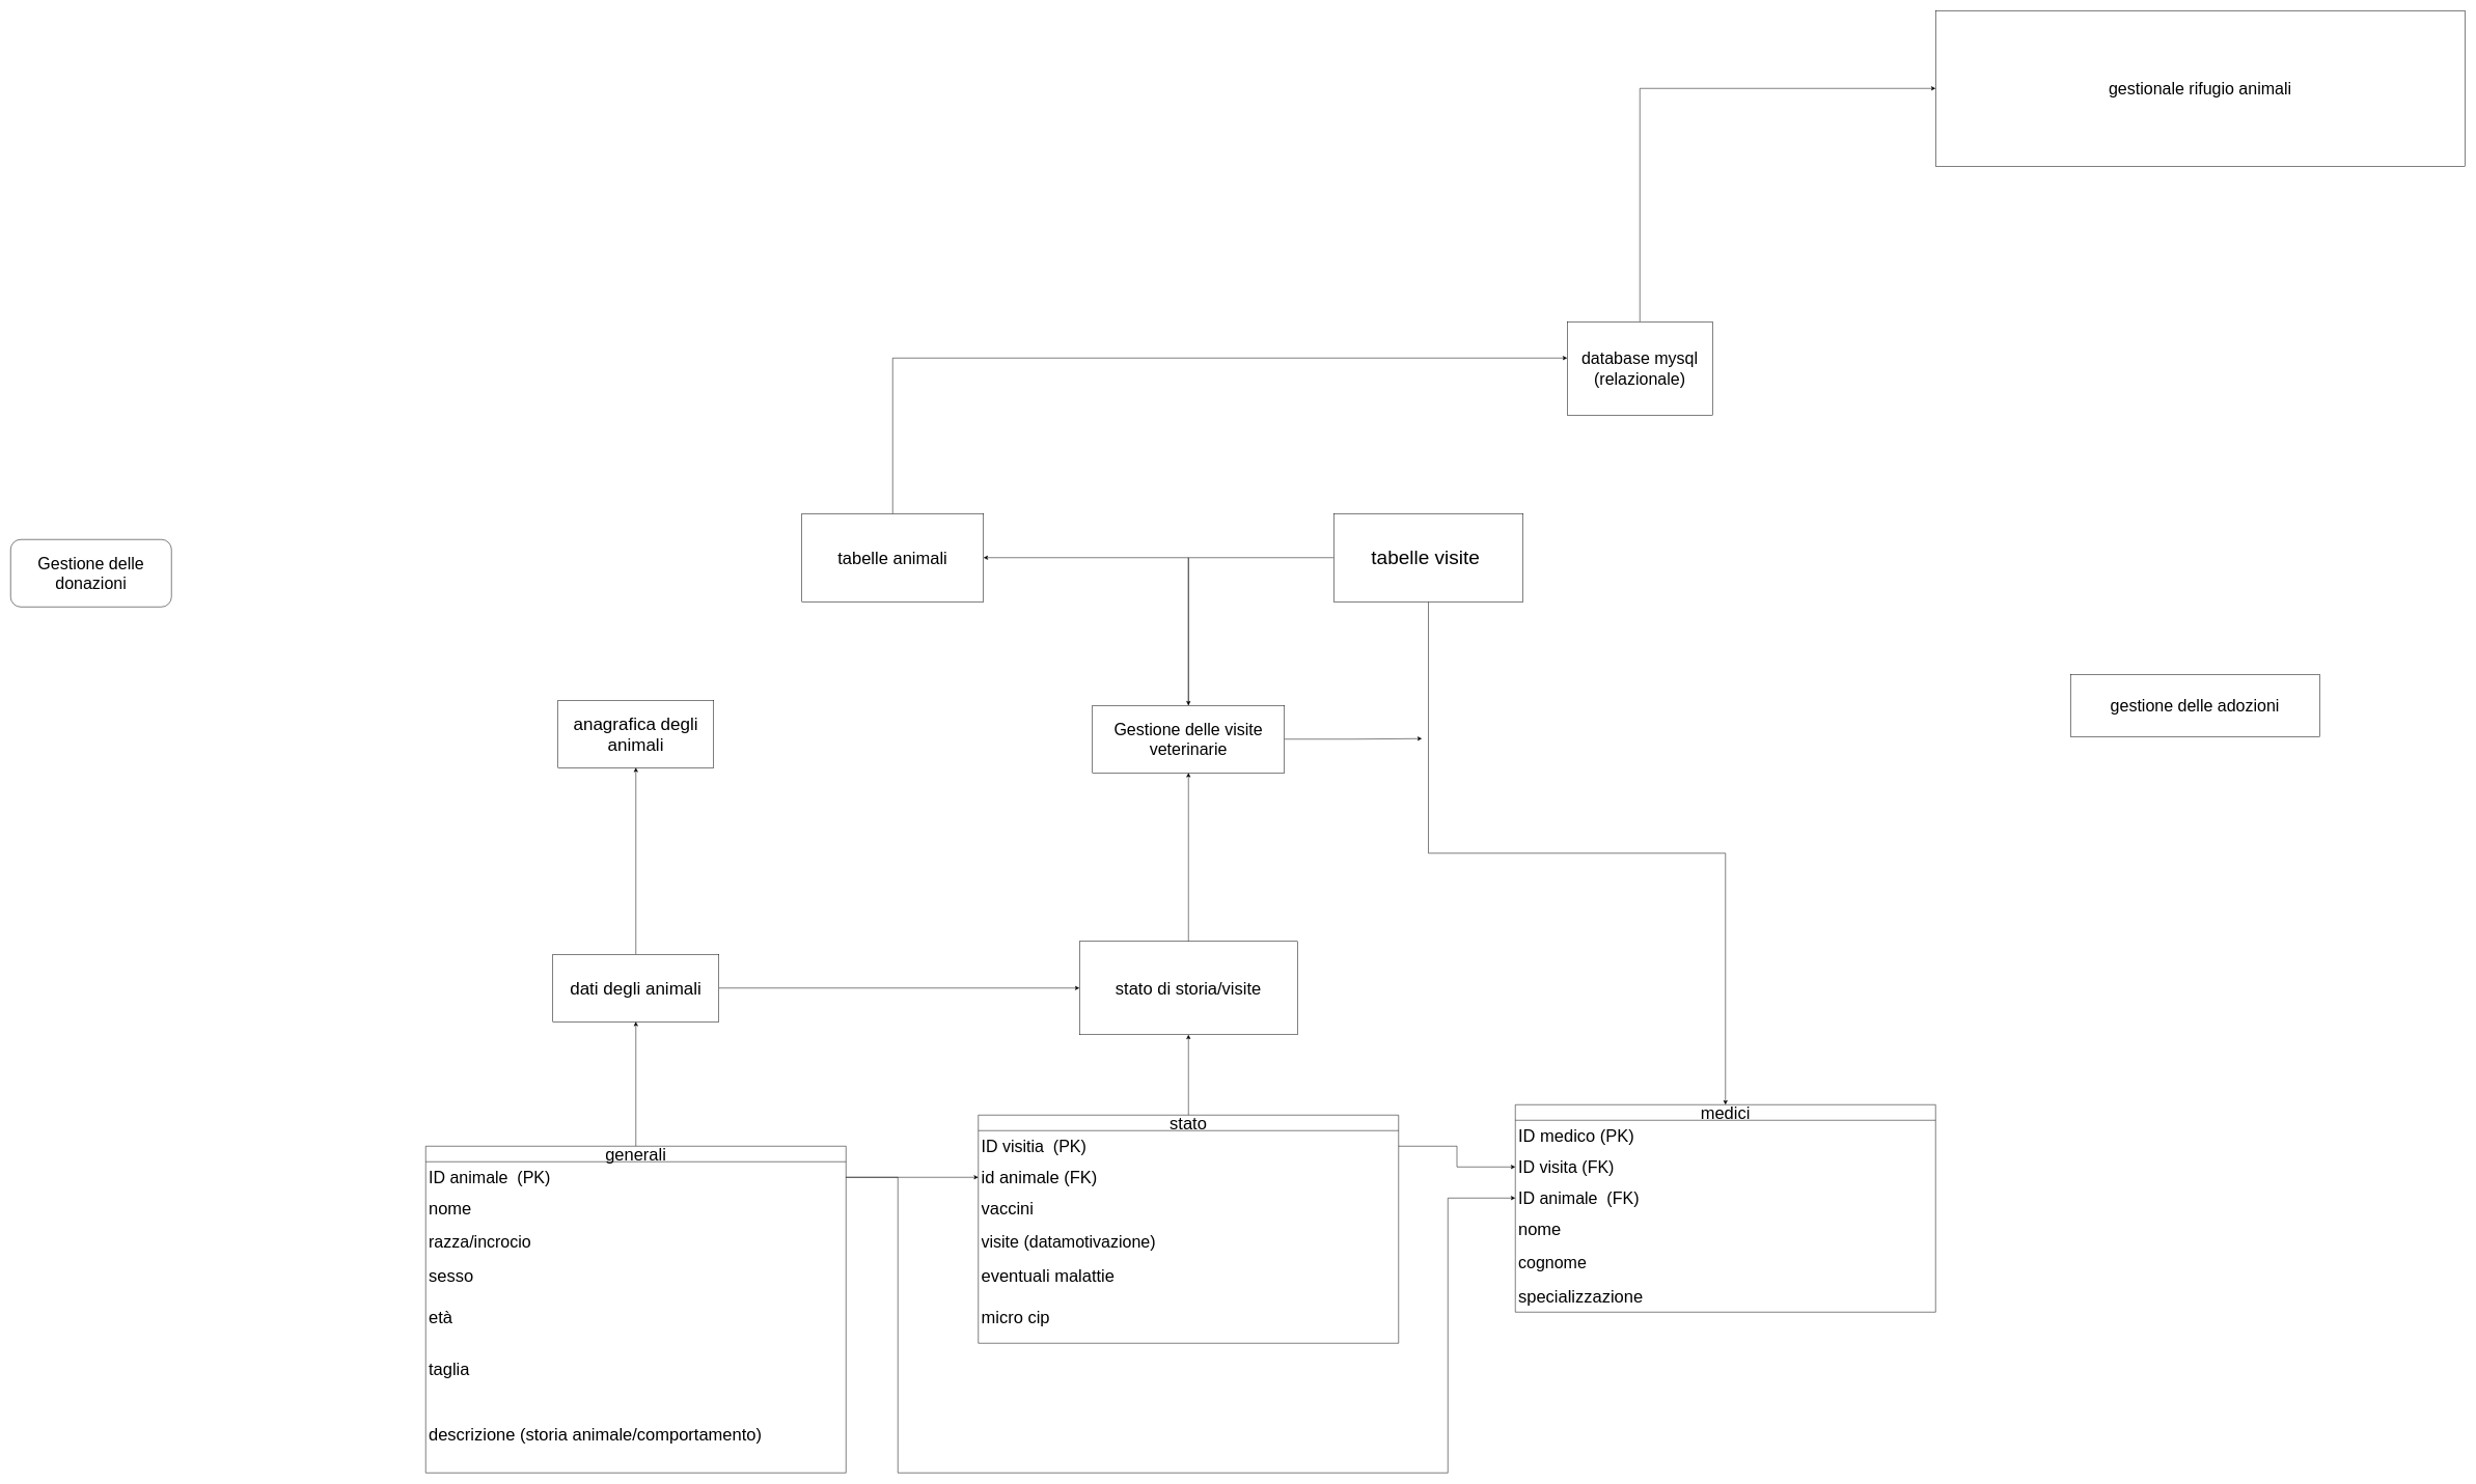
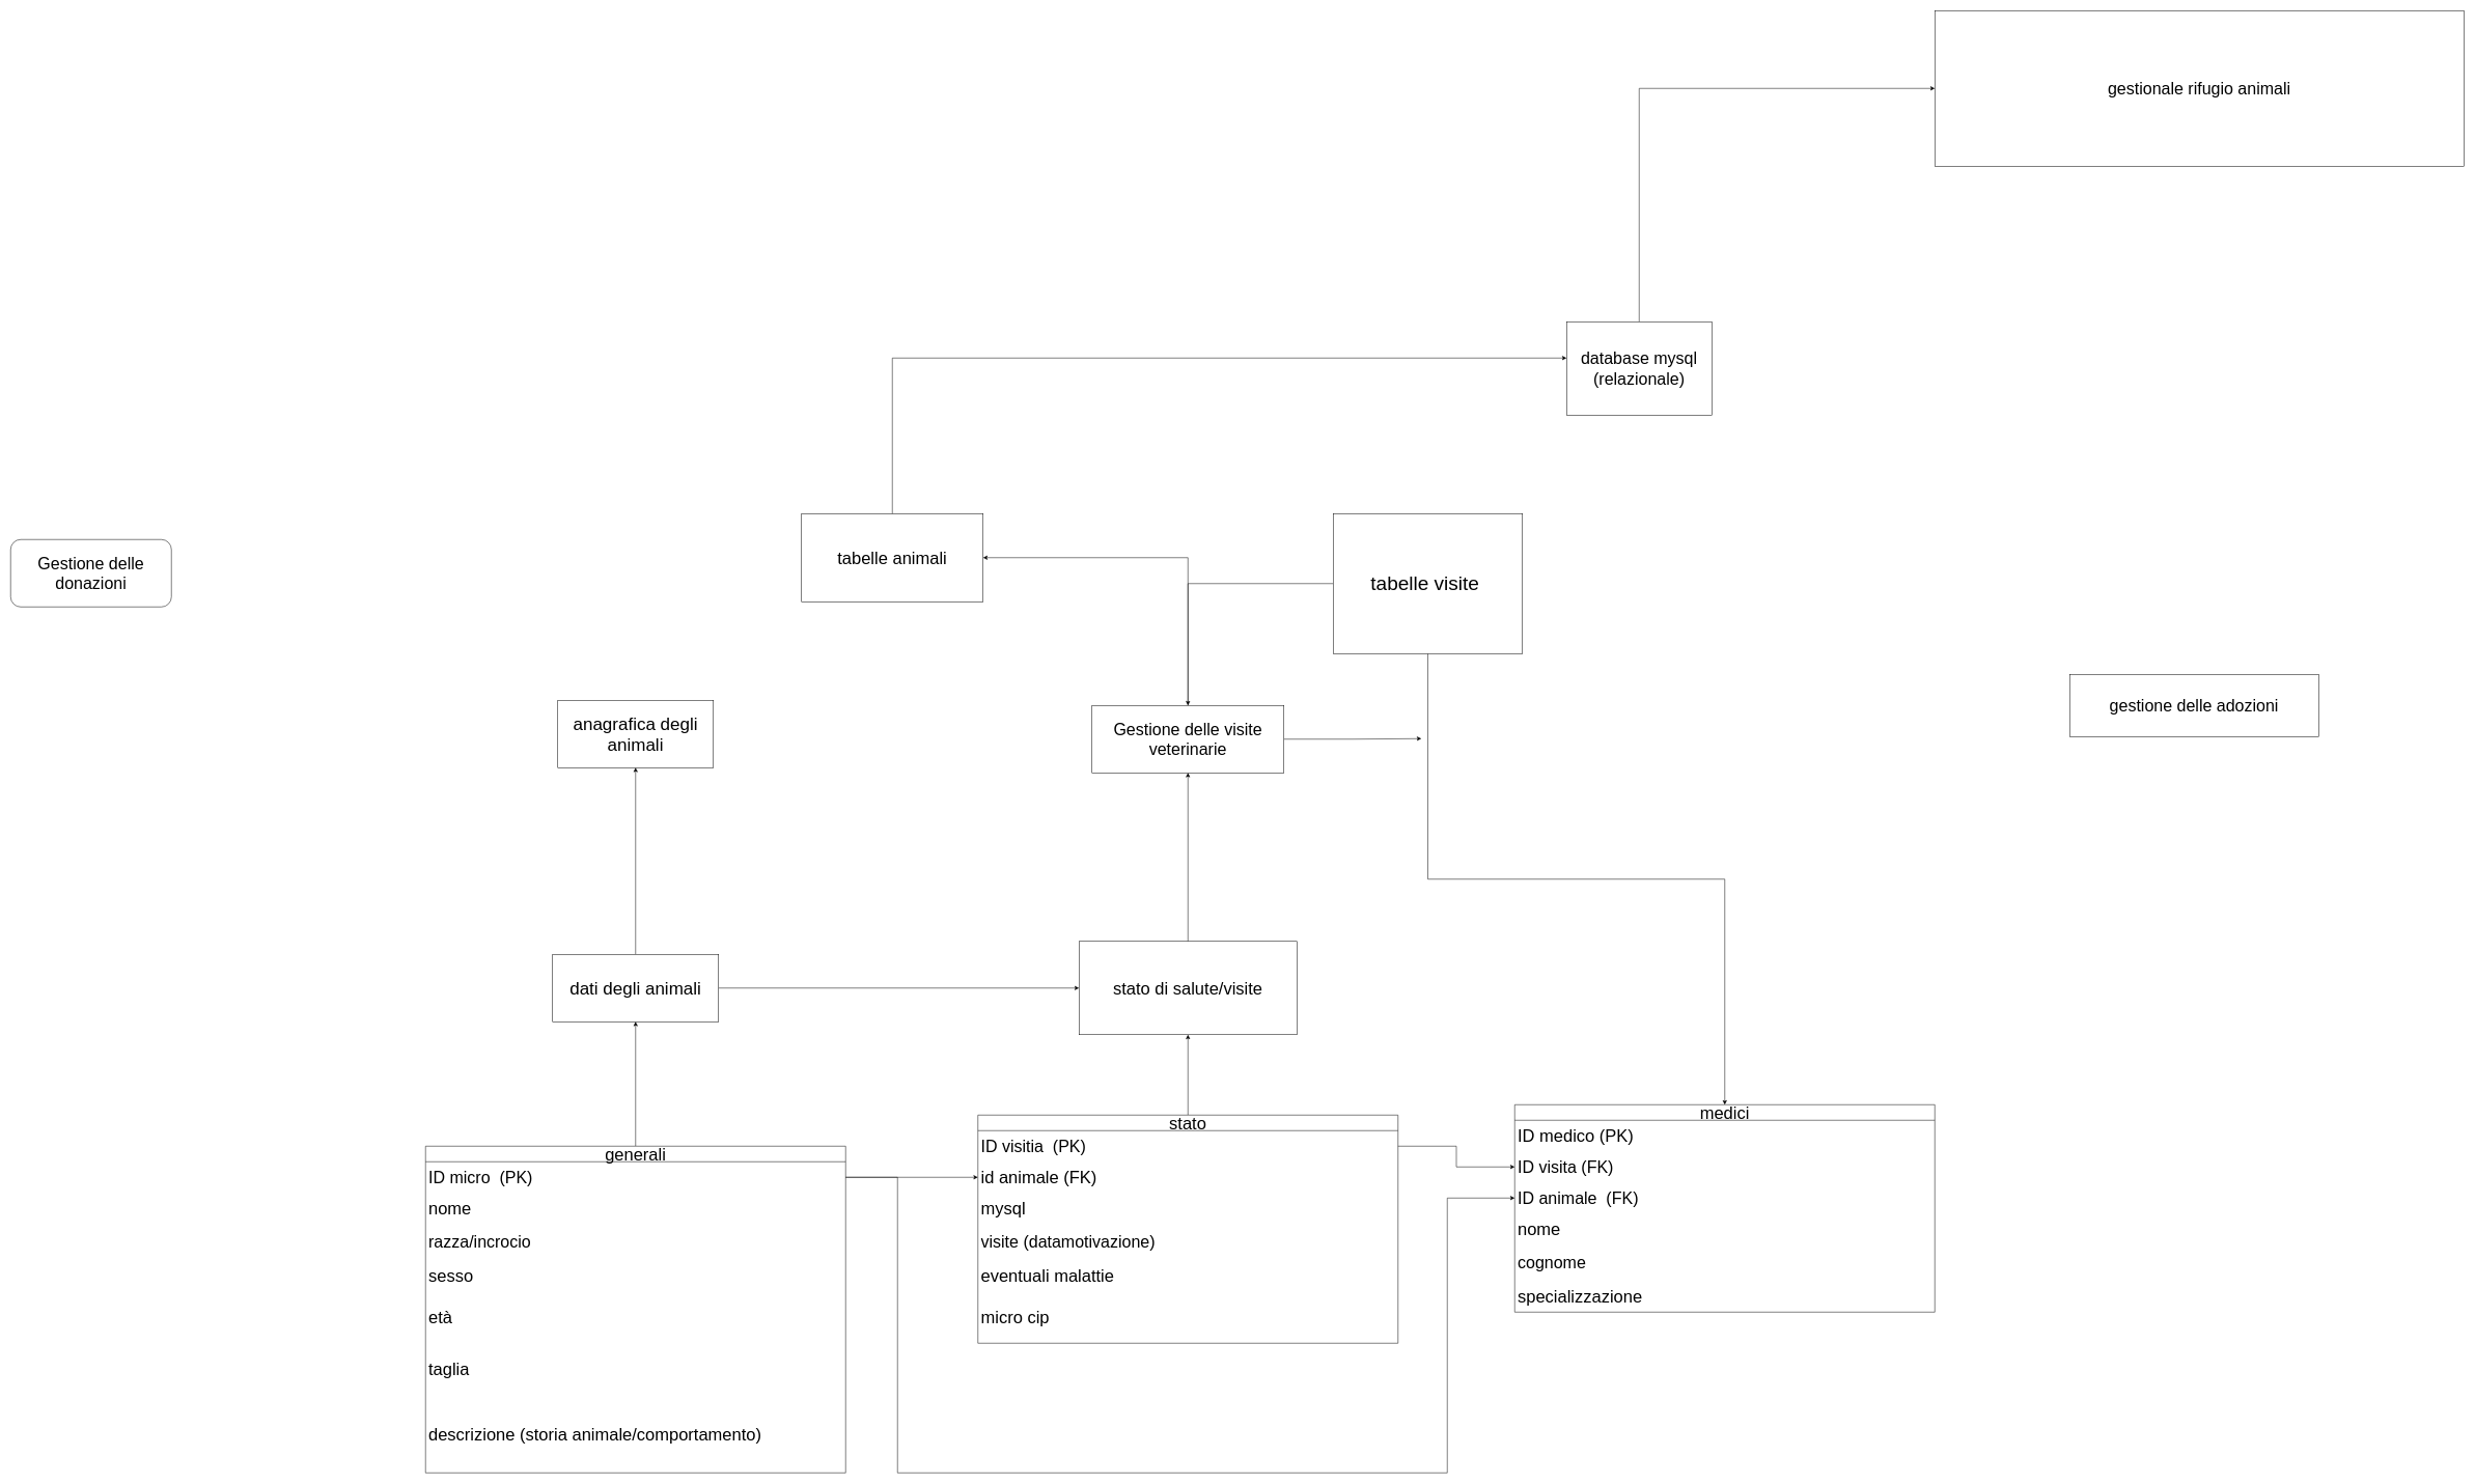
- <mxCell id="38" value="&lt;font style=&quot;font-size: 38px;&quot;&gt;tabelle visite&amp;nbsp;&lt;/font&gt;" style="rounded=0;whiteSpace=wrap;html=1;strokeColor=default;align=center;verticalAlign=middle;fontFamily=Helvetica;fontSize=12;fontColor=default;fillColor=default;" vertex="1" parent="1"><mxGeometry x="2570" y="990" width="365" height="170" as="geometry" /></mxCell>
+ <mxCell id="38" value="&lt;font style=&quot;font-size: 38px;&quot;&gt;tabelle visite&amp;nbsp;&lt;/font&gt;" style="rounded=0;whiteSpace=wrap;html=1;strokeColor=default;align=center;verticalAlign=middle;fontFamily=Helvetica;fontSize=12;fontColor=default;fillColor=default;" vertex="1" parent="1"><mxGeometry x="2570" y="990" width="365" height="270" as="geometry" /></mxCell>
- <mxCell id="15" value="&lt;font style=&quot;font-size: 33px;&quot;&gt;stato di storia/visite&lt;/font&gt;" style="rounded=0;whiteSpace=wrap;html=1;strokeColor=default;align=center;verticalAlign=middle;fontFamily=Helvetica;fontSize=12;fontColor=default;fillColor=default;" vertex="1" parent="1"><mxGeometry x="2080" y="1815" width="420" height="180" as="geometry" /></mxCell>
+ <mxCell id="15" value="&lt;font style=&quot;font-size: 33px;&quot;&gt;stato di salute/visite&lt;/font&gt;" style="rounded=0;whiteSpace=wrap;html=1;strokeColor=default;align=center;verticalAlign=middle;fontFamily=Helvetica;fontSize=12;fontColor=default;fillColor=default;" vertex="1" parent="1"><mxGeometry x="2080" y="1815" width="420" height="180" as="geometry" /></mxCell>
- <mxCell id="19" value="&lt;span style=&quot;font-size: 32px;&quot;&gt;ID animale&amp;nbsp; (PK)&lt;/span&gt;" style="text;strokeColor=none;fillColor=none;align=left;verticalAlign=middle;spacingLeft=4;spacingRight=4;overflow=hidden;points=[[0,0.5],[1,0.5]];portConstraint=eastwest;rotatable=0;whiteSpace=wrap;html=1;fontFamily=Helvetica;fontSize=12;fontColor=default;" vertex="1" parent="18"><mxGeometry y="30" width="810" height="60" as="geometry" /></mxCell>
+ <mxCell id="19" value="&lt;span style=&quot;font-size: 32px;&quot;&gt;ID micro&amp;nbsp; (PK)&lt;/span&gt;" style="text;strokeColor=none;fillColor=none;align=left;verticalAlign=middle;spacingLeft=4;spacingRight=4;overflow=hidden;points=[[0,0.5],[1,0.5]];portConstraint=eastwest;rotatable=0;whiteSpace=wrap;html=1;fontFamily=Helvetica;fontSize=12;fontColor=default;" vertex="1" parent="18"><mxGeometry y="30" width="810" height="60" as="geometry" /></mxCell>
- <mxCell id="31" value="&lt;span style=&quot;font-size: 33px;&quot;&gt;vaccini&lt;/span&gt;" style="text;strokeColor=none;fillColor=none;align=left;verticalAlign=middle;spacingLeft=4;spacingRight=4;overflow=hidden;points=[[0,0.5],[1,0.5]];portConstraint=eastwest;rotatable=0;whiteSpace=wrap;html=1;fontFamily=Helvetica;fontSize=12;fontColor=default;" vertex="1" parent="28"><mxGeometry y="150" width="810" height="60" as="geometry" /></mxCell>
+ <mxCell id="31" value="&lt;span style=&quot;font-size: 33px;&quot;&gt;mysql&lt;/span&gt;" style="text;strokeColor=none;fillColor=none;align=left;verticalAlign=middle;spacingLeft=4;spacingRight=4;overflow=hidden;points=[[0,0.5],[1,0.5]];portConstraint=eastwest;rotatable=0;whiteSpace=wrap;html=1;fontFamily=Helvetica;fontSize=12;fontColor=default;" vertex="1" parent="28"><mxGeometry y="150" width="810" height="60" as="geometry" /></mxCell>
